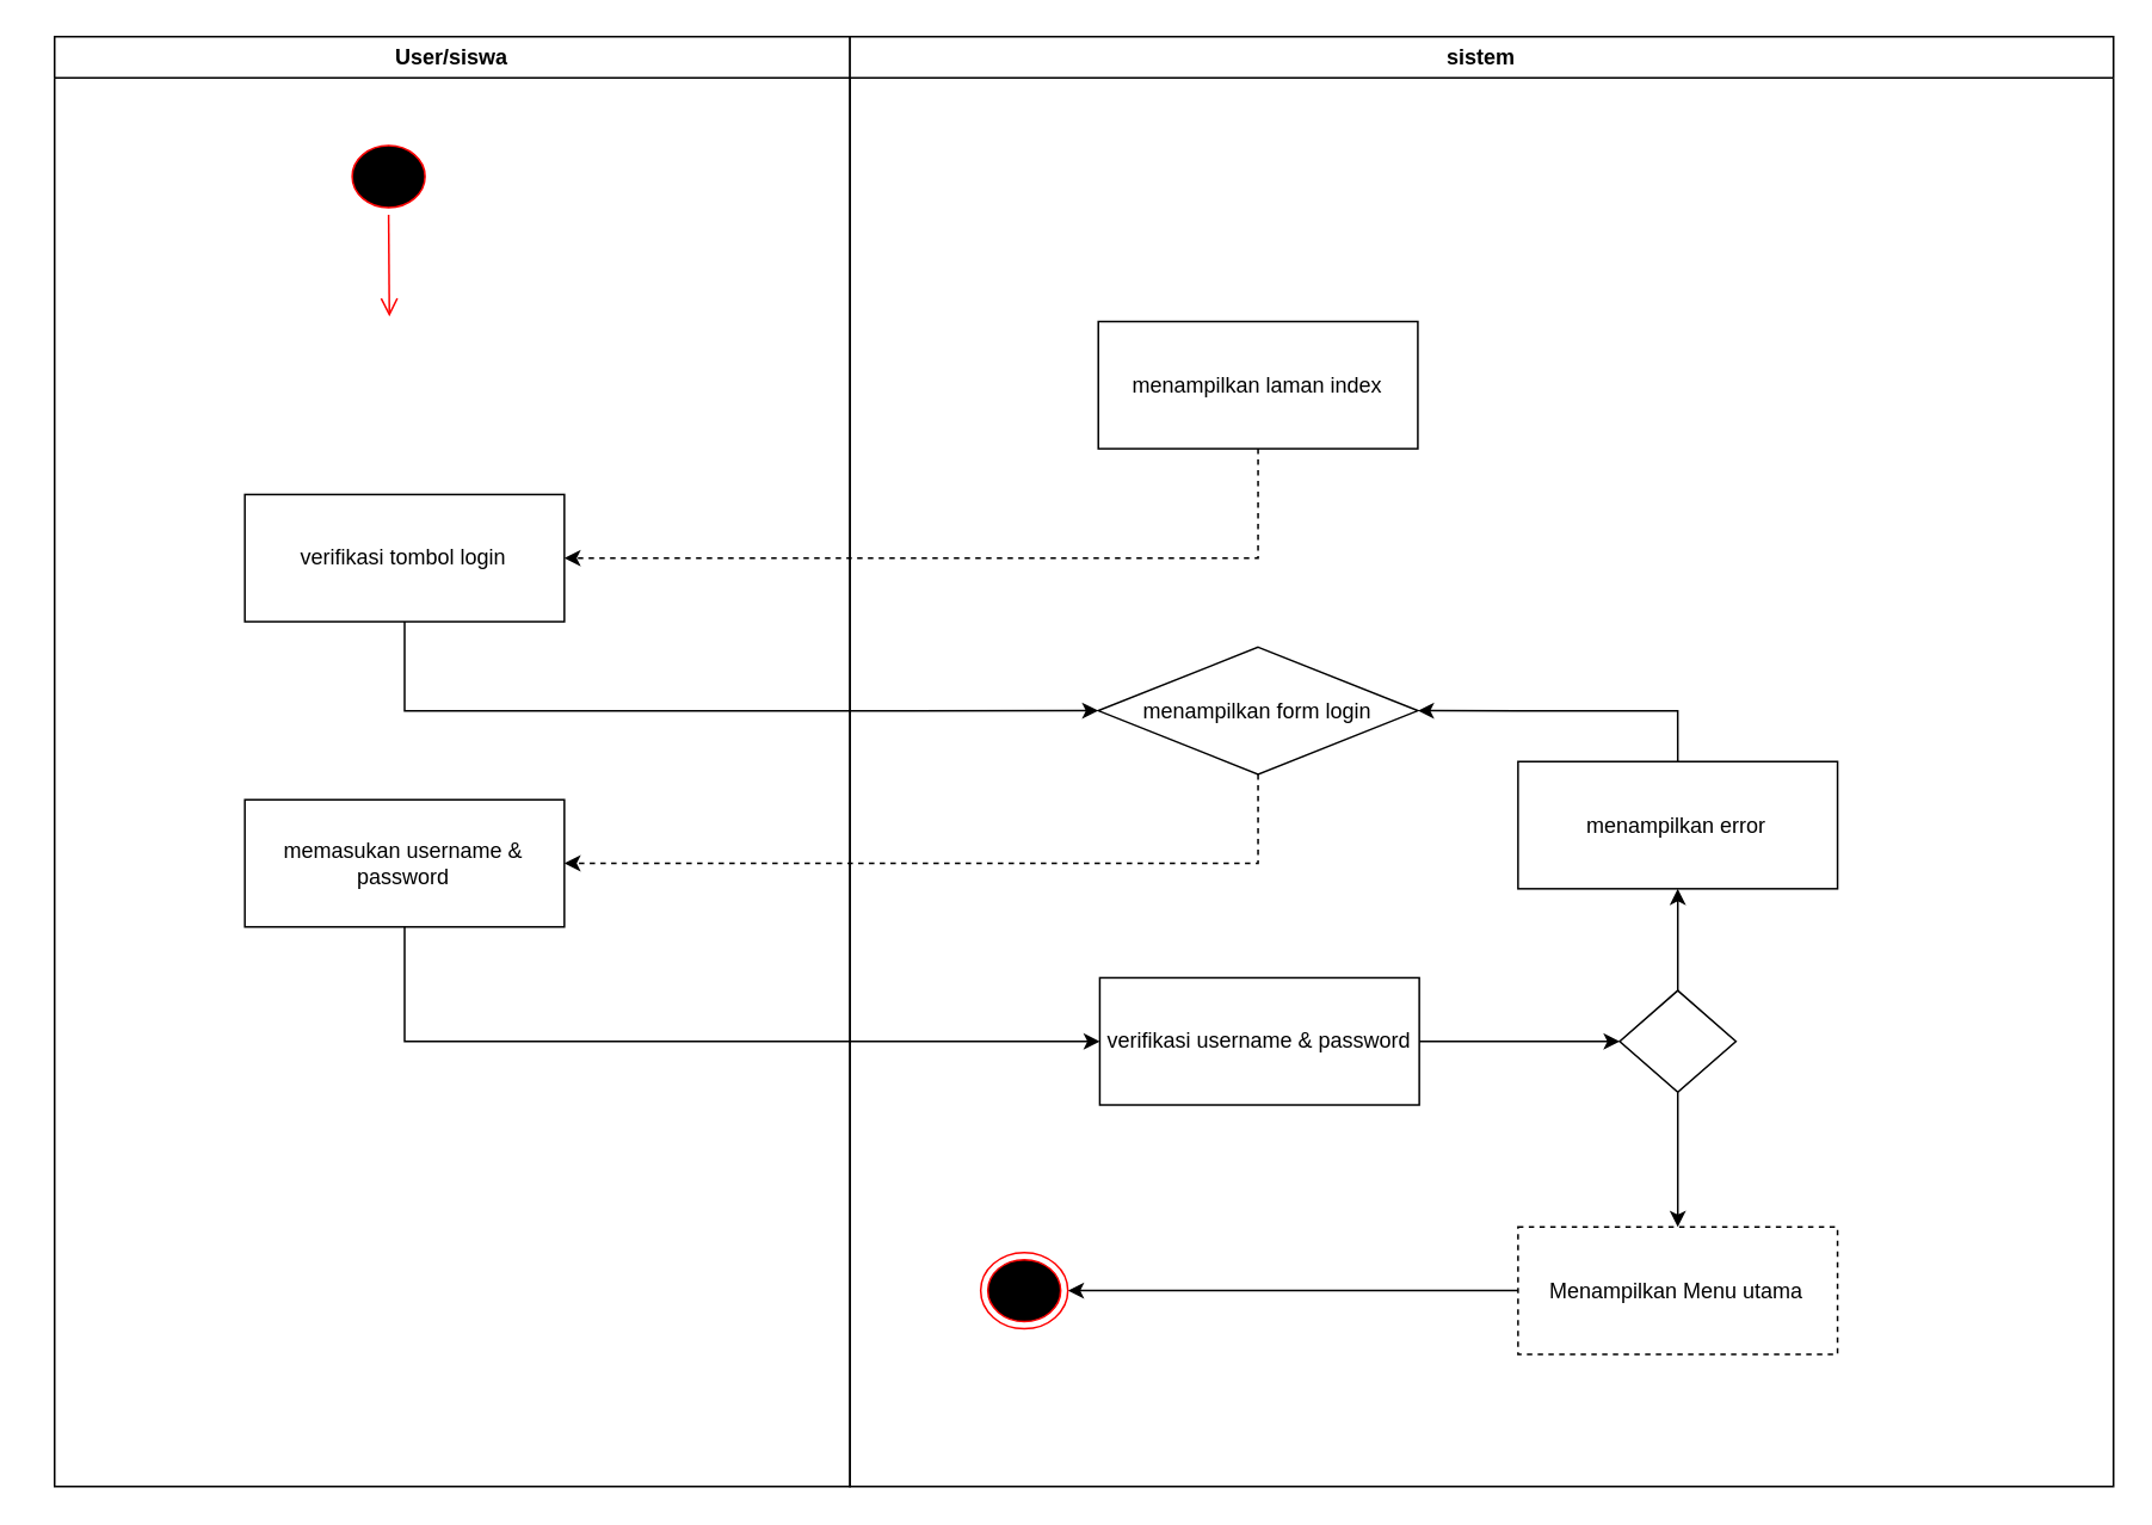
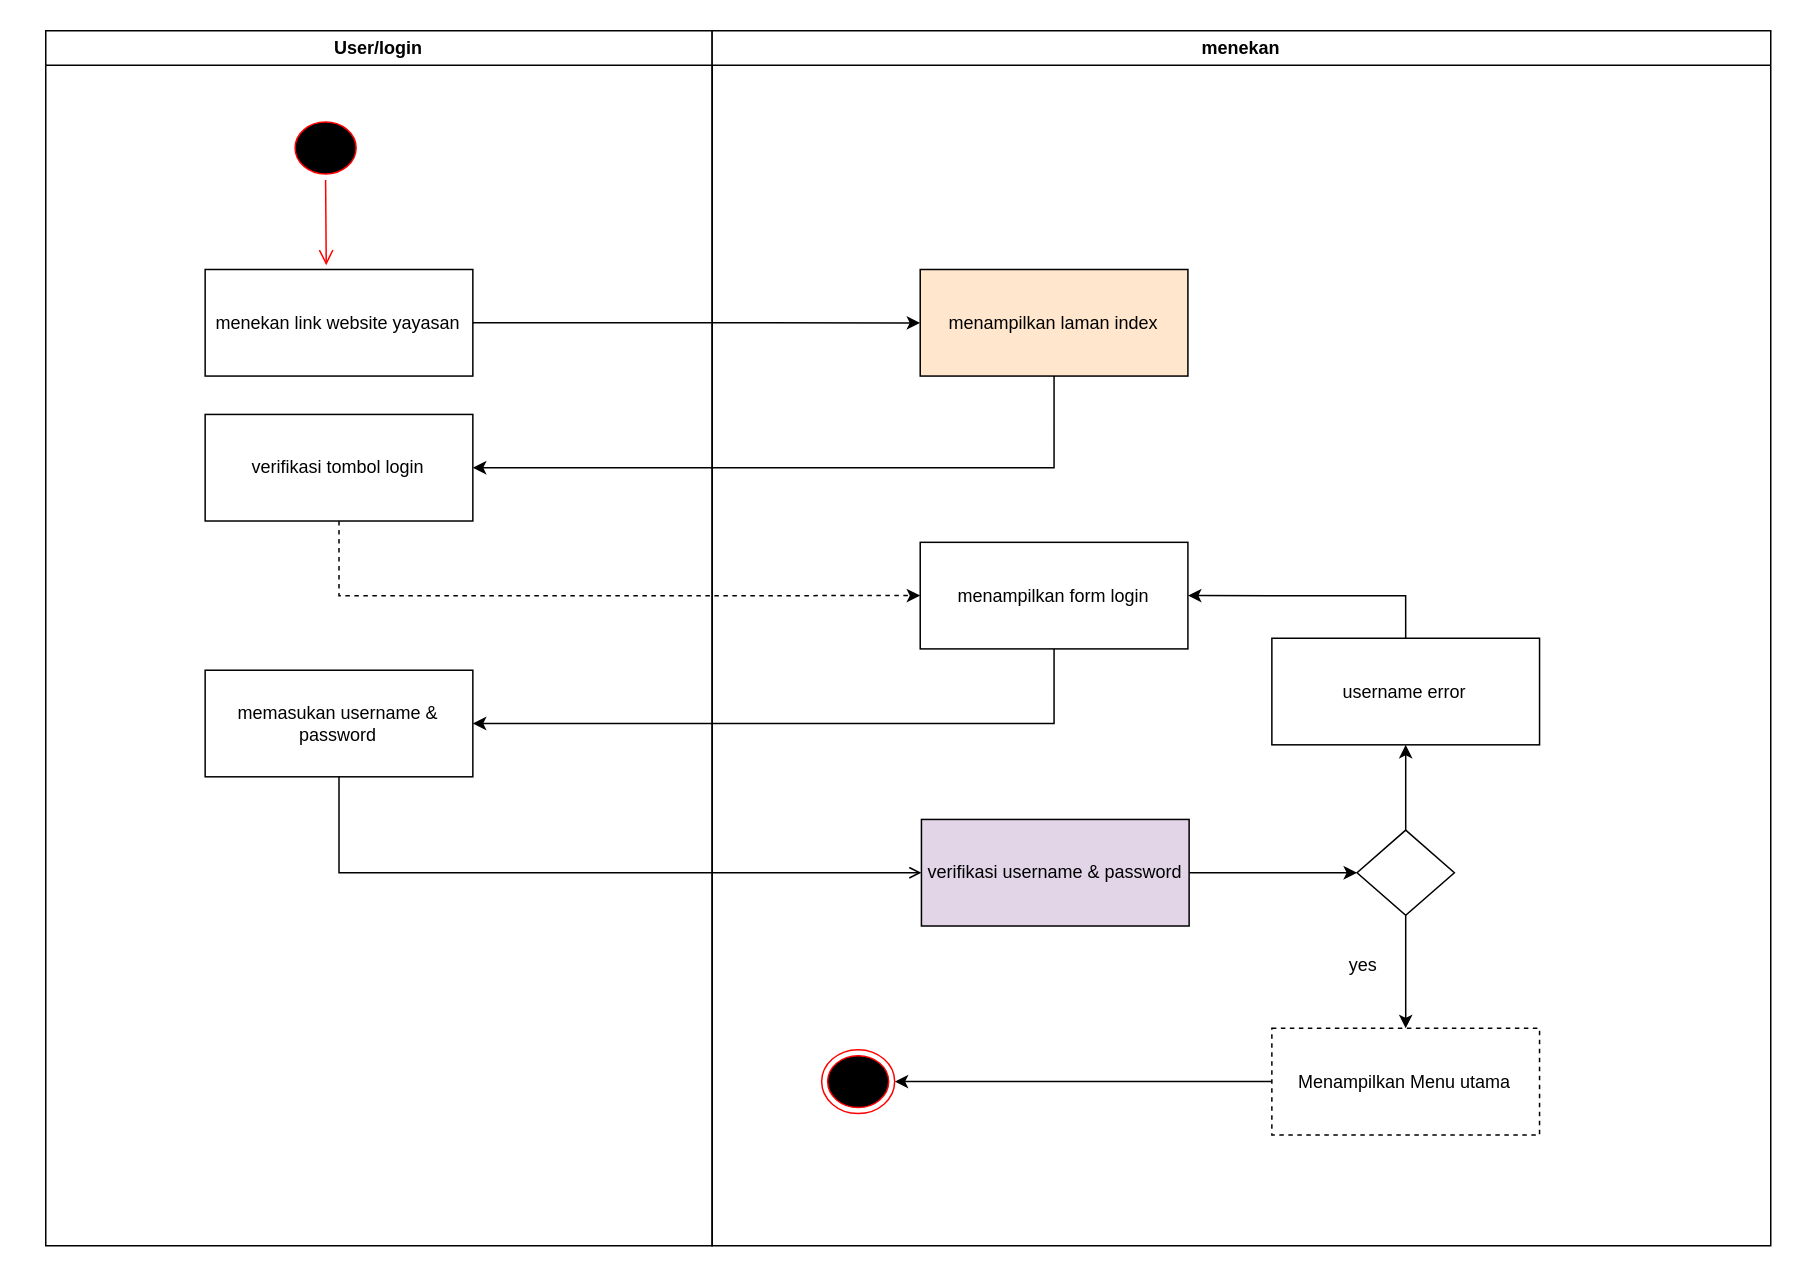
- <mxCell id="3" value="User/siswa" style="swimlane;whiteSpace=wrap;snapToPoint=0;" parent="2" vertex="1"><mxGeometry x="10" width="444.27" height="810" as="geometry" /></mxCell>
+ <mxCell id="3" value="User/login" style="swimlane;whiteSpace=wrap;snapToPoint=0;" parent="2" vertex="1"><mxGeometry x="10" width="444.27" height="810" as="geometry" /></mxCell>
- <mxCell id="9" value="sistem" style="swimlane;whiteSpace=wrap;snapToPoint=0;" parent="2" vertex="1"><mxGeometry x="454.266" width="705.734" height="810.0" as="geometry" /></mxCell>
+ <mxCell id="9" value="menekan" style="swimlane;whiteSpace=wrap;snapToPoint=0;" parent="2" vertex="1"><mxGeometry x="454.266" width="705.734" height="810.0" as="geometry" /></mxCell>
+ <mxCell id="6" value="menekan link website yayasan" style="html=1;whiteSpace=wrap;snapToPoint=0;" vertex="1" parent="3"><mxGeometry x="106.266" y="159.158" width="178.462" height="71.053" as="geometry" /></mxCell>
+ <mxCell id="22" style="edgeStyle=orthogonalEdgeStyle;rounded=0;orthogonalLoop=1;jettySize=auto;html=1;exitX=1;exitY=0.5;exitDx=0;exitDy=0;snapToPoint=0;" edge="1" parent="2" source="6" target="10"><mxGeometry relative="1" as="geometry" /></mxCell>
- <mxCell id="10" value="menampilkan laman index" style="html=1;whiteSpace=wrap;snapToPoint=0;" vertex="1" parent="9"><mxGeometry x="138.713" y="159.158" width="178.462" height="71.053" as="geometry" /></mxCell>
+ <mxCell id="10" value="menampilkan laman index" style="html=1;whiteSpace=wrap;snapToPoint=0;fillColor=#ffe6cc;" vertex="1" parent="9"><mxGeometry x="138.713" y="159.158" width="178.462" height="71.053" as="geometry" /></mxCell>
- <mxCell id="23" style="edgeStyle=orthogonalEdgeStyle;rounded=0;orthogonalLoop=1;jettySize=auto;html=1;exitX=0.5;exitY=1;exitDx=0;exitDy=0;entryX=1;entryY=0.5;entryDx=0;entryDy=0;snapToPoint=0;dashed=1;" edge="1" parent="2" source="10" target="7"><mxGeometry relative="1" as="geometry" /></mxCell>
+ <mxCell id="23" style="edgeStyle=orthogonalEdgeStyle;rounded=0;orthogonalLoop=1;jettySize=auto;html=1;exitX=0.5;exitY=1;exitDx=0;exitDy=0;entryX=1;entryY=0.5;entryDx=0;entryDy=0;snapToPoint=0;" edge="1" parent="2" source="10" target="7"><mxGeometry relative="1" as="geometry" /></mxCell>
- <mxCell id="24" style="edgeStyle=orthogonalEdgeStyle;rounded=0;orthogonalLoop=1;jettySize=auto;html=1;exitX=0.5;exitY=1;exitDx=0;exitDy=0;entryX=0;entryY=0.5;entryDx=0;entryDy=0;snapToPoint=0;" edge="1" parent="2" source="7" target="11"><mxGeometry relative="1" as="geometry" /></mxCell>
+ <mxCell id="24" style="edgeStyle=orthogonalEdgeStyle;rounded=0;orthogonalLoop=1;jettySize=auto;html=1;exitX=0.5;exitY=1;exitDx=0;exitDy=0;entryX=0;entryY=0.5;entryDx=0;entryDy=0;snapToPoint=0;dashed=1;" edge="1" parent="2" source="7" target="11"><mxGeometry relative="1" as="geometry" /></mxCell>
- <mxCell id="11" value="menampilkan form login" style="rhombus;html=1;whiteSpace=wrap;snapToPoint=0;" vertex="1" parent="9"><mxGeometry x="138.713" y="341.053" width="178.462" height="71.053" as="geometry" /></mxCell>
+ <mxCell id="11" value="menampilkan form login" style="html=1;whiteSpace=wrap;snapToPoint=0;" vertex="1" parent="9"><mxGeometry x="138.713" y="341.053" width="178.462" height="71.053" as="geometry" /></mxCell>
- <mxCell id="20" value="menampilkan error" style="html=1;whiteSpace=wrap;snapToPoint=0;" vertex="1" parent="9"><mxGeometry x="373.147" y="405.0" width="178.462" height="71.053" as="geometry" /></mxCell>
+ <mxCell id="20" value="username error" style="html=1;whiteSpace=wrap;snapToPoint=0;" vertex="1" parent="9"><mxGeometry x="373.147" y="405.0" width="178.462" height="71.053" as="geometry" /></mxCell>
- <mxCell id="25" style="edgeStyle=orthogonalEdgeStyle;rounded=0;orthogonalLoop=1;jettySize=auto;html=1;exitX=0.5;exitY=1;exitDx=0;exitDy=0;entryX=1;entryY=0.5;entryDx=0;entryDy=0;snapToPoint=0;dashed=1;" edge="1" parent="2" source="11" target="8"><mxGeometry relative="1" as="geometry" /></mxCell>
+ <mxCell id="25" style="edgeStyle=orthogonalEdgeStyle;rounded=0;orthogonalLoop=1;jettySize=auto;html=1;exitX=0.5;exitY=1;exitDx=0;exitDy=0;entryX=1;entryY=0.5;entryDx=0;entryDy=0;snapToPoint=0;" edge="1" parent="2" source="11" target="8"><mxGeometry relative="1" as="geometry" /></mxCell>
- <mxCell id="26" style="edgeStyle=orthogonalEdgeStyle;rounded=0;orthogonalLoop=1;jettySize=auto;html=1;exitX=0.5;exitY=1;exitDx=0;exitDy=0;entryX=0;entryY=0.5;entryDx=0;entryDy=0;snapToPoint=0;" edge="1" parent="2" source="8" target="13"><mxGeometry relative="1" as="geometry" /></mxCell>
+ <mxCell id="26" style="edgeStyle=orthogonalEdgeStyle;rounded=0;orthogonalLoop=1;jettySize=auto;html=1;exitX=0.5;exitY=1;exitDx=0;exitDy=0;entryX=0;entryY=0.5;entryDx=0;entryDy=0;snapToPoint=0;endArrow=open;" edge="1" parent="2" source="8" target="13"><mxGeometry relative="1" as="geometry" /></mxCell>
- <mxCell id="13" value="verifikasi username &amp;amp; password" style="html=1;whiteSpace=wrap;snapToPoint=0;" vertex="1" parent="9"><mxGeometry x="139.524" y="525.789" width="178.462" height="71.053" as="geometry" /></mxCell>
+ <mxCell id="13" value="verifikasi username &amp;amp; password" style="html=1;whiteSpace=wrap;snapToPoint=0;fillColor=#e1d5e7;" vertex="1" parent="9"><mxGeometry x="139.524" y="525.789" width="178.462" height="71.053" as="geometry" /></mxCell>
+ <mxCell id="27" value="yes" style="text;html=1;align=center;verticalAlign=middle;resizable=0;points=[];autosize=1;strokeColor=none;fillColor=none;snapToPoint=0;" vertex="1" parent="2"><mxGeometry x="867.972" y="608.211" width="40" height="30" as="geometry" /></mxCell>
